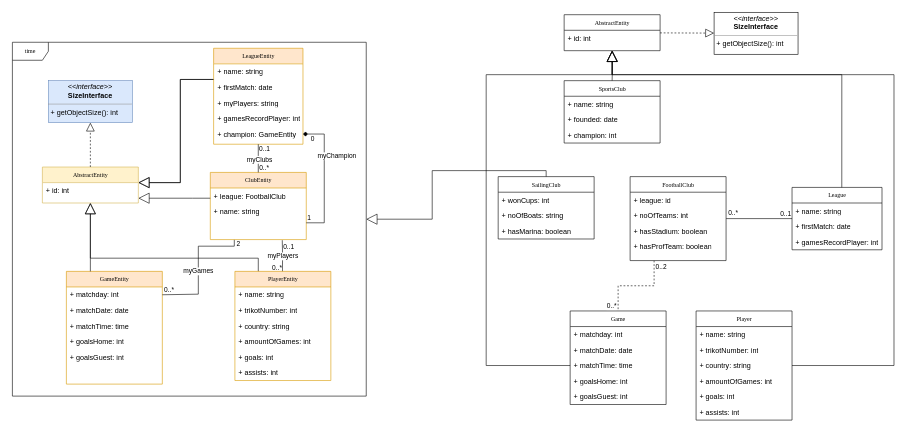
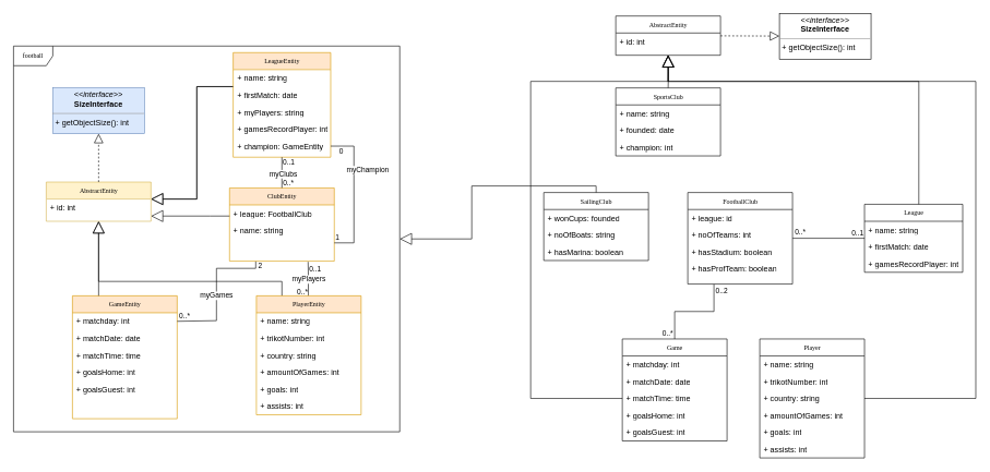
- <mxCell id="2" value="time" style="shape=umlFrame;whiteSpace=wrap;html=1;rounded=0;shadow=0;comic=0;labelBackgroundColor=none;strokeWidth=1;fontFamily=Verdana;fontSize=10;align=center;" parent="1" vertex="1"><mxGeometry x="20" y="70" width="590" height="590" as="geometry" /></mxCell>
+ <mxCell id="2" value="football" style="shape=umlFrame;whiteSpace=wrap;html=1;rounded=0;shadow=0;comic=0;labelBackgroundColor=none;strokeWidth=1;fontFamily=Verdana;fontSize=10;align=center;" parent="1" vertex="1"><mxGeometry x="20" y="70" width="590" height="590" as="geometry" /></mxCell>
- <mxCell id="46" value="" style="endArrow=diamond;html=1;edgeStyle=orthogonalEdgeStyle;rounded=0;exitX=1;exitY=0.75;exitDx=0;exitDy=0;" parent="1" source="28" target="13" edge="1"><mxGeometry relative="1" as="geometry"><mxPoint x="560" y="260" as="sourcePoint" /><mxPoint x="560" y="222" as="targetPoint" /><Array as="points"><mxPoint x="540" y="371" /><mxPoint x="540" y="223" /></Array></mxGeometry></mxCell>
+ <mxCell id="46" value="" style="endArrow=none;html=1;edgeStyle=orthogonalEdgeStyle;rounded=0;exitX=1;exitY=0.75;exitDx=0;exitDy=0;" parent="1" source="28" target="13" edge="1"><mxGeometry relative="1" as="geometry"><mxPoint x="560" y="260" as="sourcePoint" /><mxPoint x="560" y="222" as="targetPoint" /><Array as="points"><mxPoint x="540" y="371" /><mxPoint x="540" y="223" /></Array></mxGeometry></mxCell>
- <mxCell id="55" value="+ wonCups: int" style="text;html=1;strokeColor=none;fillColor=none;align=left;verticalAlign=top;spacingLeft=4;spacingRight=4;whiteSpace=wrap;overflow=hidden;rotatable=0;points=[[0,0.5],[1,0.5]];portConstraint=eastwest;" parent="54" vertex="1"><mxGeometry y="26" width="160" height="26" as="geometry" /></mxCell>
+ <mxCell id="55" value="+ wonCups: founded" style="text;html=1;strokeColor=none;fillColor=none;align=left;verticalAlign=top;spacingLeft=4;spacingRight=4;whiteSpace=wrap;overflow=hidden;rotatable=0;points=[[0,0.5],[1,0.5]];portConstraint=eastwest;" parent="54" vertex="1"><mxGeometry y="26" width="160" height="26" as="geometry" /></mxCell>
- <mxCell id="84" value="" style="endArrow=none;html=1;edgeStyle=orthogonalEdgeStyle;rounded=0;exitX=0.25;exitY=1;exitDx=0;exitDy=0;dashed=1;" parent="1" source="87" target="78" edge="1"><mxGeometry relative="1" as="geometry"><mxPoint x="1140" y="434" as="sourcePoint" /><mxPoint x="1140" y="544" as="targetPoint" /></mxGeometry></mxCell>
+ <mxCell id="84" value="" style="endArrow=none;html=1;edgeStyle=orthogonalEdgeStyle;rounded=0;exitX=0.25;exitY=1;exitDx=0;exitDy=0;" parent="1" source="87" target="78" edge="1"><mxGeometry relative="1" as="geometry"><mxPoint x="1140" y="434" as="sourcePoint" /><mxPoint x="1140" y="544" as="targetPoint" /></mxGeometry></mxCell>
